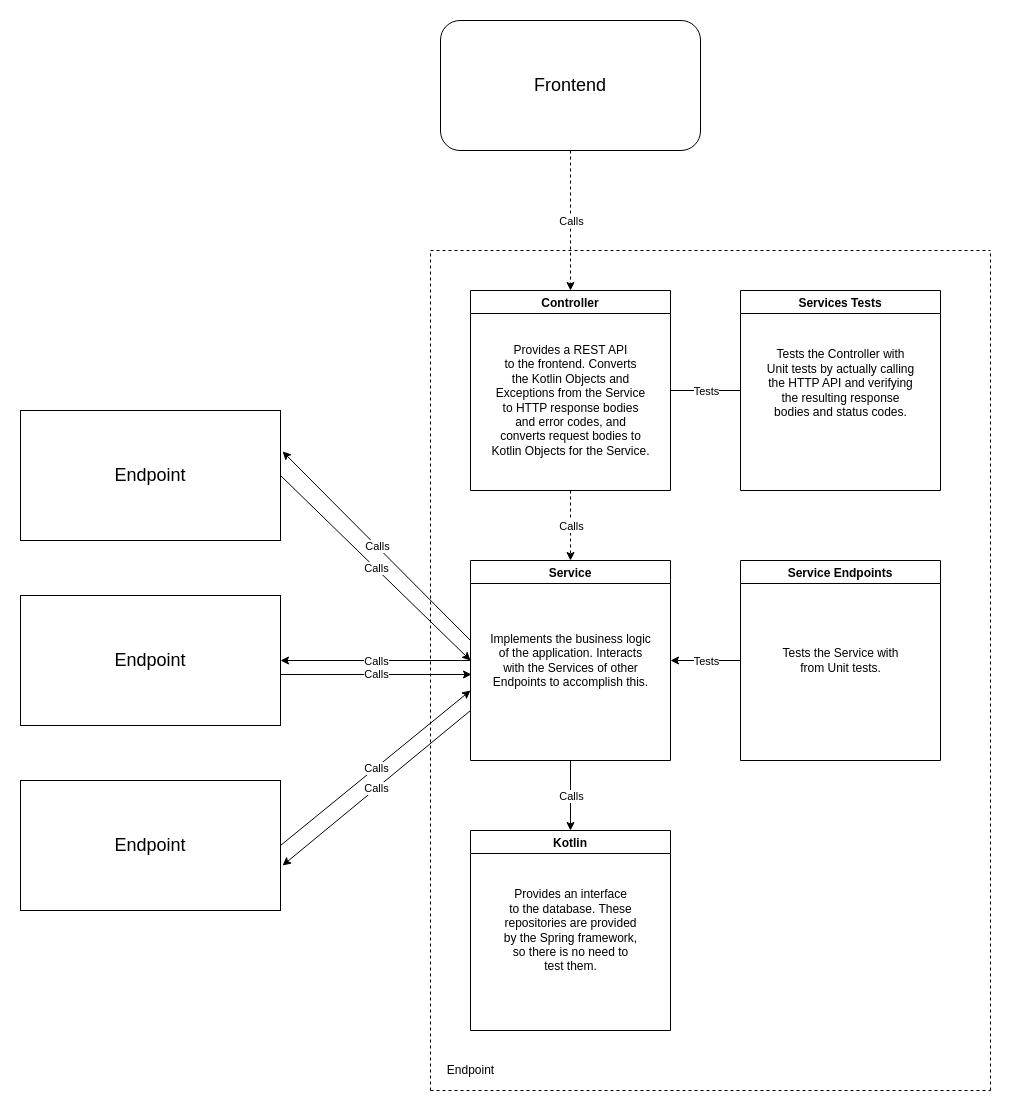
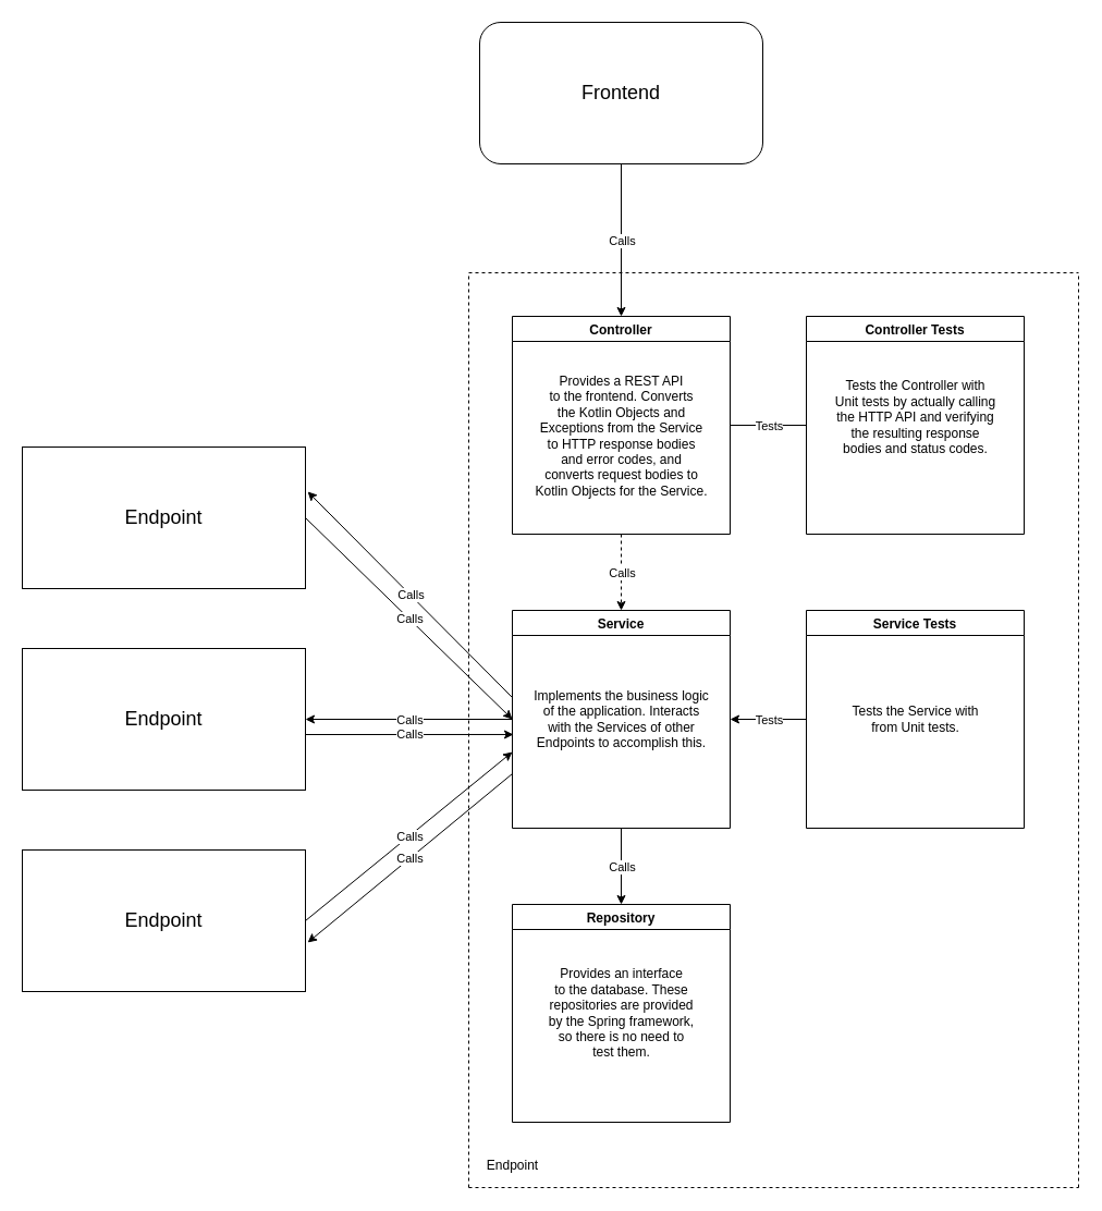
- <mxCell id="41" value="" style="endArrow=classic;html=1;rounded=0;exitX=0.5;exitY=1;exitDx=0;exitDy=0;entryX=0.5;entryY=0;entryDx=0;entryDy=0;dashed=1;" edge="1" parent="1" source="40" target="2"><mxGeometry relative="1" as="geometry"><mxPoint x="550" y="180" as="sourcePoint" /><mxPoint x="740" y="365" as="targetPoint" /></mxGeometry></mxCell>
+ <mxCell id="41" value="" style="endArrow=classic;html=1;rounded=0;exitX=0.5;exitY=1;exitDx=0;exitDy=0;entryX=0.5;entryY=0;entryDx=0;entryDy=0;" edge="1" parent="1" source="40" target="2"><mxGeometry relative="1" as="geometry"><mxPoint x="550" y="180" as="sourcePoint" /><mxPoint x="740" y="365" as="targetPoint" /></mxGeometry></mxCell>
- <mxCell id="17" value="Services Tests" style="swimlane;" vertex="1" parent="1"><mxGeometry x="740" y="290" width="200" height="200" as="geometry" /></mxCell>
+ <mxCell id="17" value="Controller Tests" style="swimlane;" vertex="1" parent="1"><mxGeometry x="740" y="290" width="200" height="200" as="geometry" /></mxCell>
- <mxCell id="13" value="Service Endpoints" style="swimlane;" vertex="1" parent="1"><mxGeometry x="740" y="560" width="200" height="200" as="geometry" /></mxCell>
+ <mxCell id="13" value="Service Tests" style="swimlane;" vertex="1" parent="1"><mxGeometry x="740" y="560" width="200" height="200" as="geometry" /></mxCell>
- <mxCell id="8" value="Kotlin" style="swimlane;" vertex="1" parent="1"><mxGeometry x="470" y="830" width="200" height="200" as="geometry" /></mxCell>
+ <mxCell id="8" value="Repository" style="swimlane;" vertex="1" parent="1"><mxGeometry x="470" y="830" width="200" height="200" as="geometry" /></mxCell>
